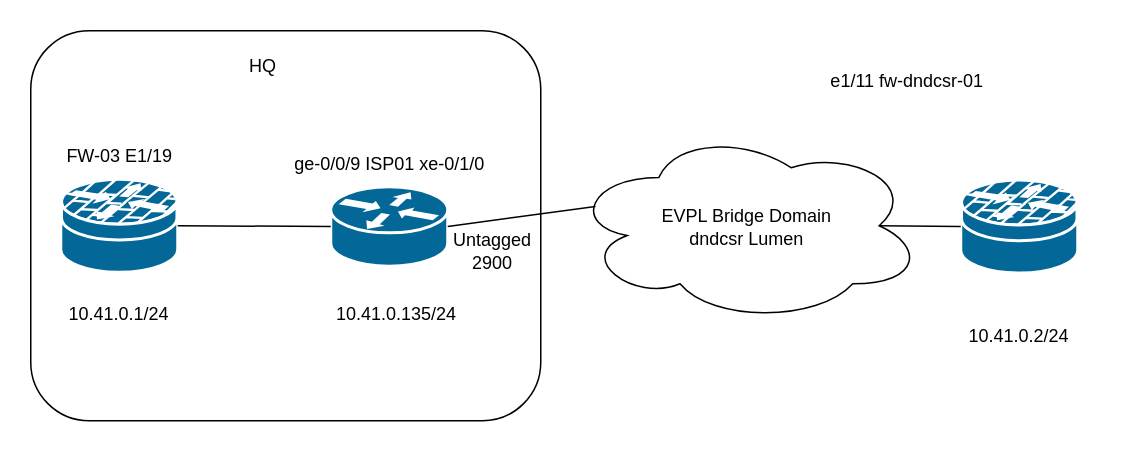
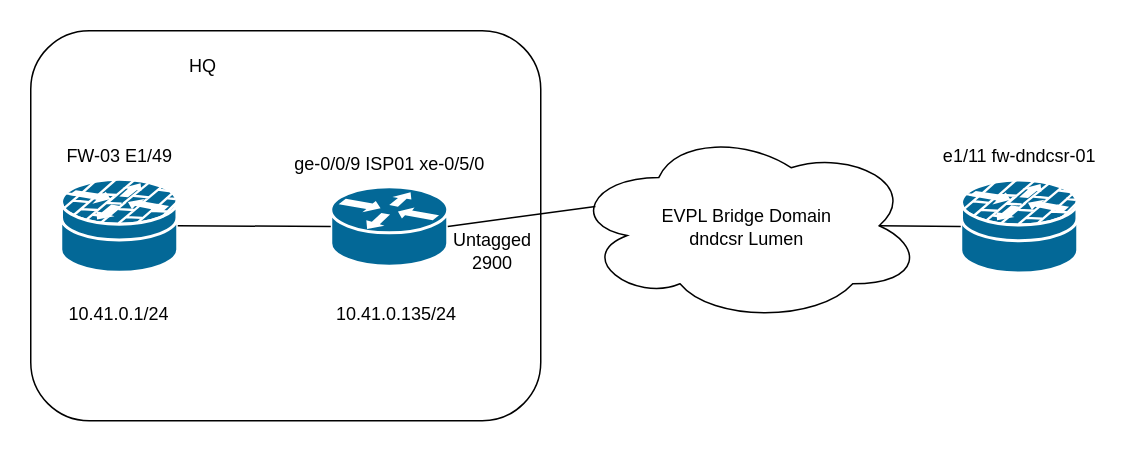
- <mxCell id="11" value="HQ" style="text;html=1;align=center;verticalAlign=middle;whiteSpace=wrap;rounded=0;" vertex="1" parent="1"><mxGeometry x="145" y="29" width="60" height="30" as="geometry" /></mxCell>
+ <mxCell id="11" value="HQ" style="text;html=1;align=center;verticalAlign=middle;whiteSpace=wrap;rounded=0;" vertex="1" parent="1"><mxGeometry x="105" y="29" width="60" height="30" as="geometry" /></mxCell>
- <mxCell id="13" value="e1/11 fw-dndcsr-01" style="text;html=1;align=center;verticalAlign=middle;whiteSpace=wrap;rounded=0;" vertex="1" parent="1"><mxGeometry x="543.5" y="39" width="121" height="30" as="geometry" /></mxCell>
+ <mxCell id="13" value="e1/11 fw-dndcsr-01" style="text;html=1;align=center;verticalAlign=middle;whiteSpace=wrap;rounded=0;" vertex="1" parent="1"><mxGeometry x="618.5" y="89" width="121" height="30" as="geometry" /></mxCell>
- <mxCell id="10" value="FW-03 E1/19" style="text;html=1;align=center;verticalAlign=middle;whiteSpace=wrap;rounded=0;" vertex="1" parent="1"><mxGeometry x="23.5" y="89" width="111" height="30" as="geometry" /></mxCell>
+ <mxCell id="10" value="FW-03 E1/49" style="text;html=1;align=center;verticalAlign=middle;whiteSpace=wrap;rounded=0;" vertex="1" parent="1"><mxGeometry x="23.5" y="89" width="111" height="30" as="geometry" /></mxCell>
- <mxCell id="12" value="ge-0/0/9 ISP01 xe-0/1/0" style="text;html=1;align=center;verticalAlign=middle;whiteSpace=wrap;rounded=0;" vertex="1" parent="1"><mxGeometry x="184.5" y="94" width="149" height="30" as="geometry" /></mxCell>
+ <mxCell id="12" value="ge-0/0/9 ISP01 xe-0/5/0" style="text;html=1;align=center;verticalAlign=middle;whiteSpace=wrap;rounded=0;" vertex="1" parent="1"><mxGeometry x="184.5" y="94" width="149" height="30" as="geometry" /></mxCell>
- <mxCell id="17" value="10.41.0.2/24" style="text;html=1;align=center;verticalAlign=middle;whiteSpace=wrap;rounded=0;" vertex="1" parent="1"><mxGeometry x="649" y="209" width="60" height="30" as="geometry" /></mxCell>
